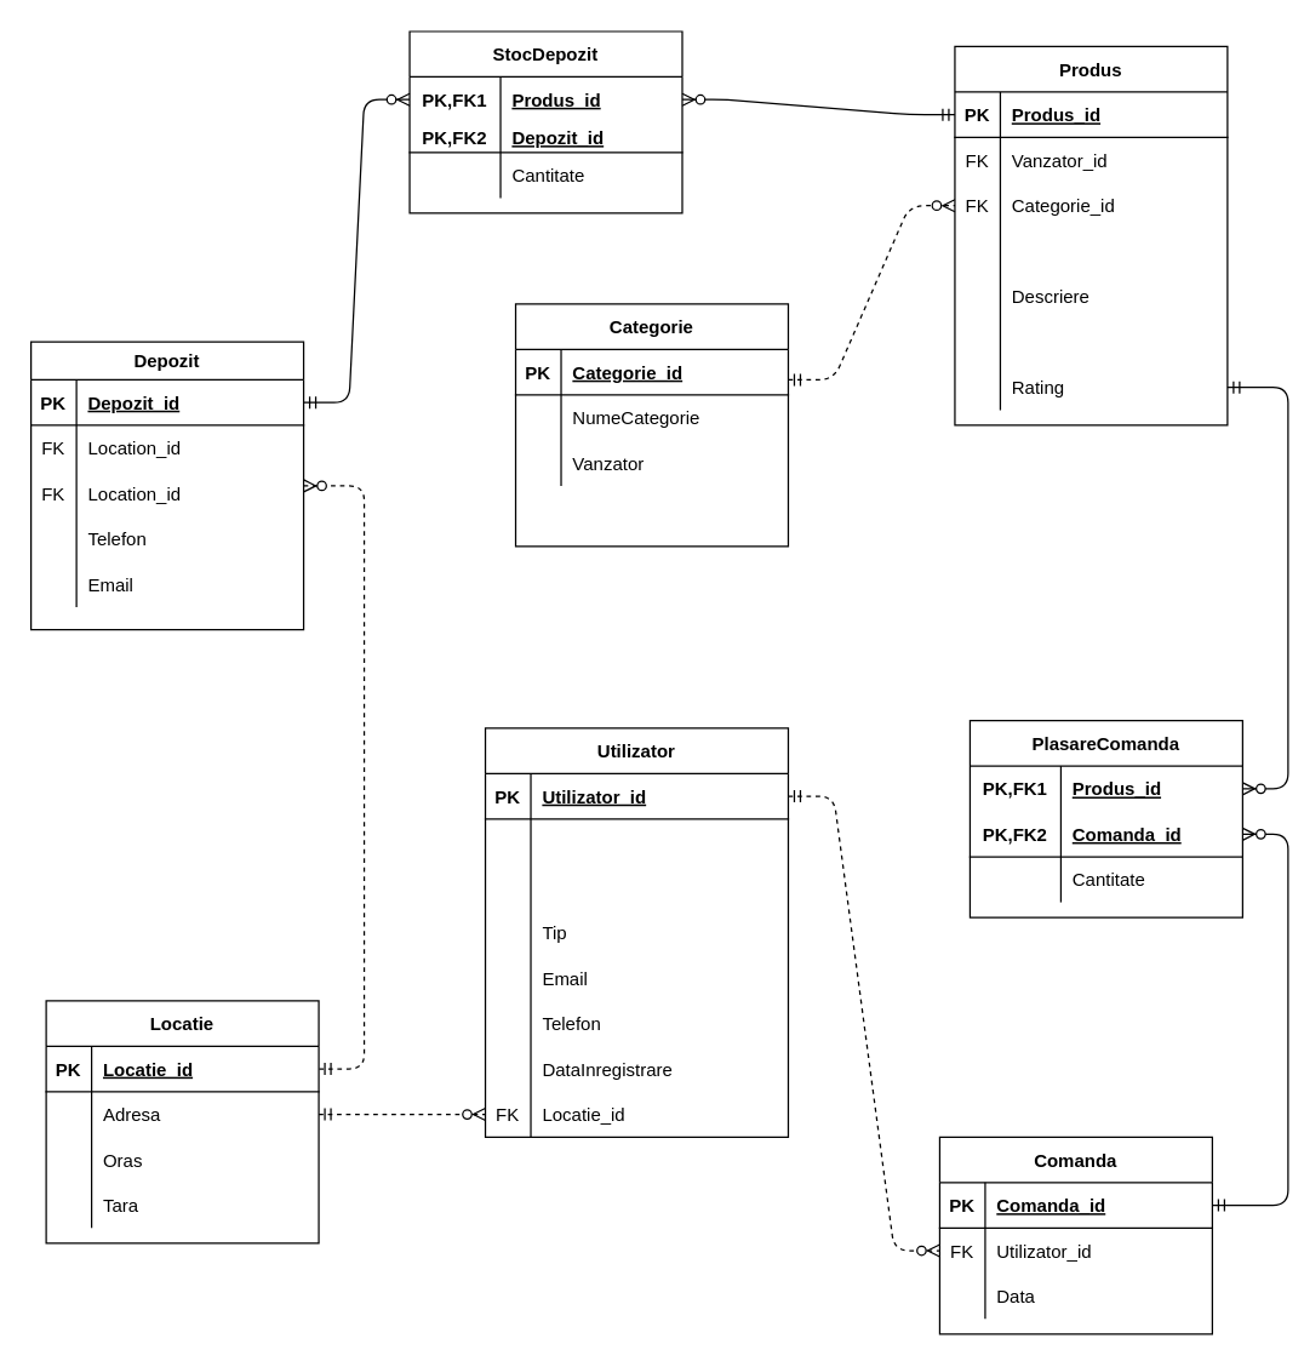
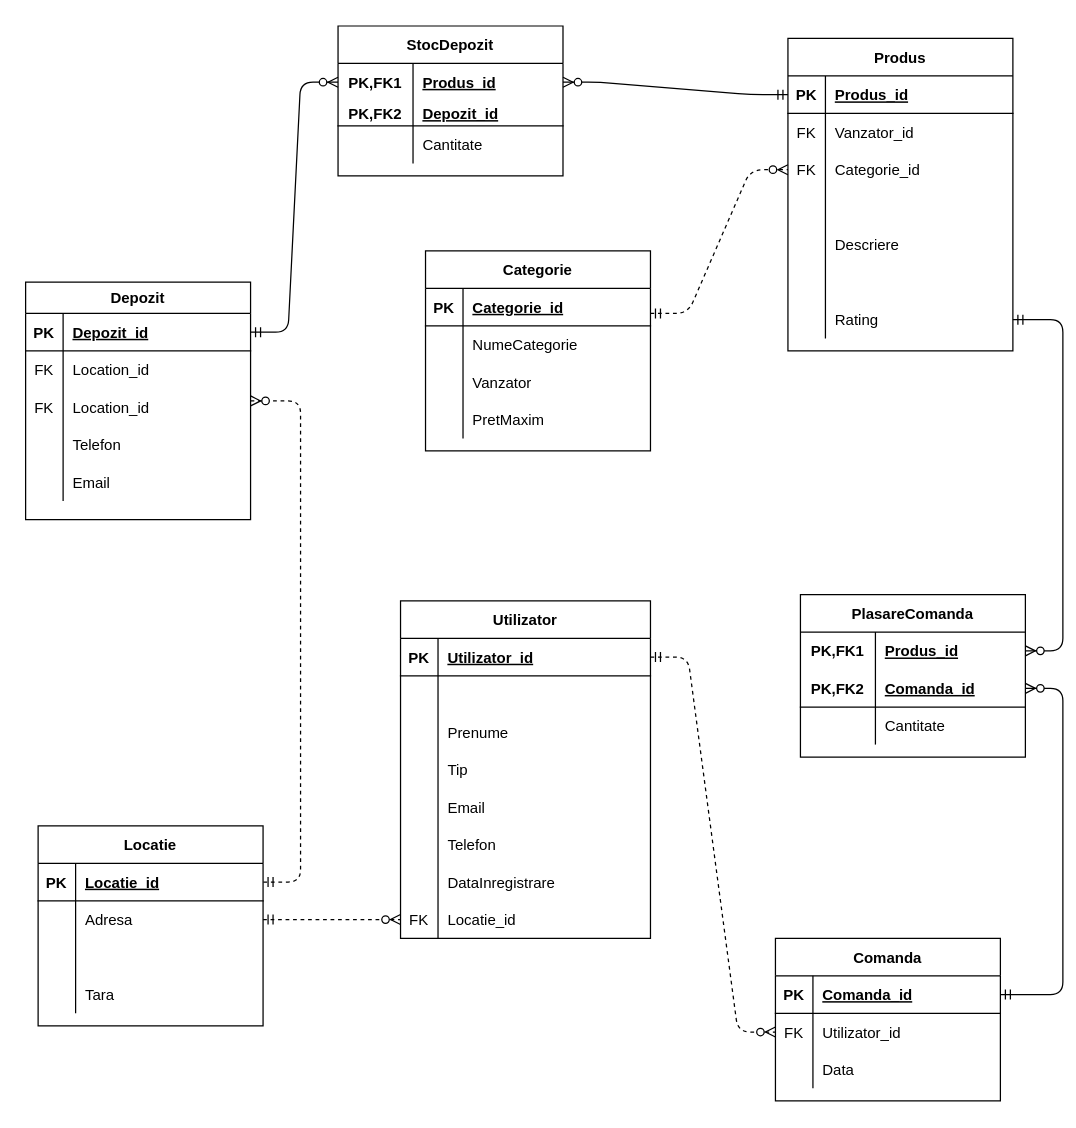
+ <mxCell id="81" value="PretMaxim" style="shape=partialRectangle;connectable=0;fillColor=none;top=0;left=0;bottom=0;right=0;align=left;spacingLeft=6;overflow=hidden;" vertex="1" parent="79"><mxGeometry x="30" width="150" height="30" as="geometry" /></mxCell>
+ <mxCell id="10" value="Prenume" style="shape=partialRectangle;connectable=0;fillColor=none;top=0;left=0;bottom=0;right=0;align=left;spacingLeft=6;overflow=hidden;" vertex="1" parent="8"><mxGeometry x="30" width="170" height="30" as="geometry" /></mxCell>
- <mxCell id="55" value="Oras" style="shape=partialRectangle;connectable=0;fillColor=none;top=0;left=0;bottom=0;right=0;align=left;spacingLeft=6;overflow=hidden;" vertex="1" parent="53"><mxGeometry x="30" width="150" height="30" as="geometry" /></mxCell>
